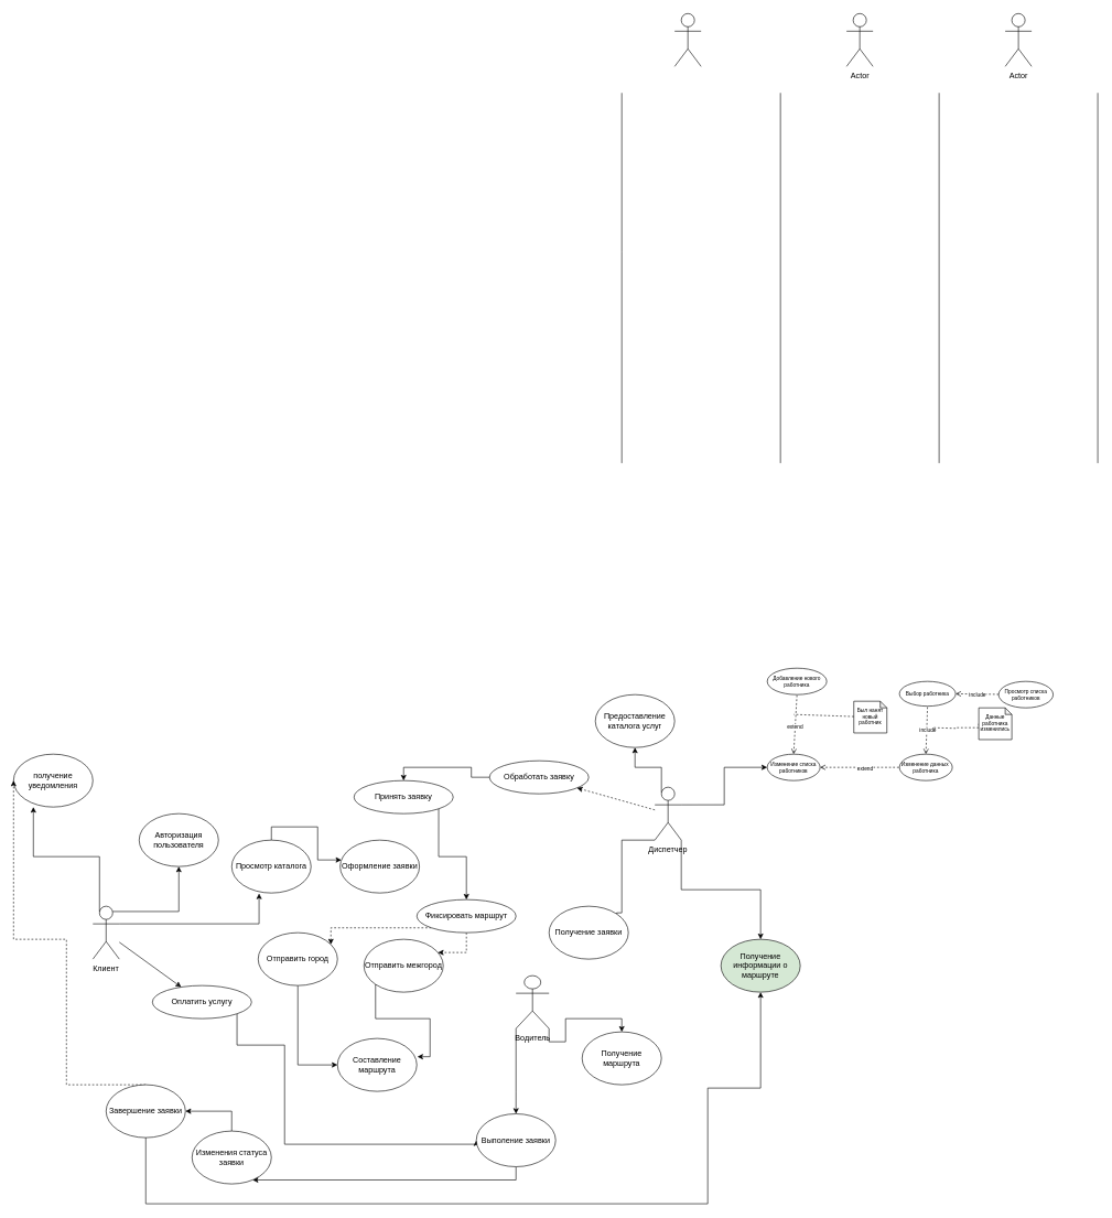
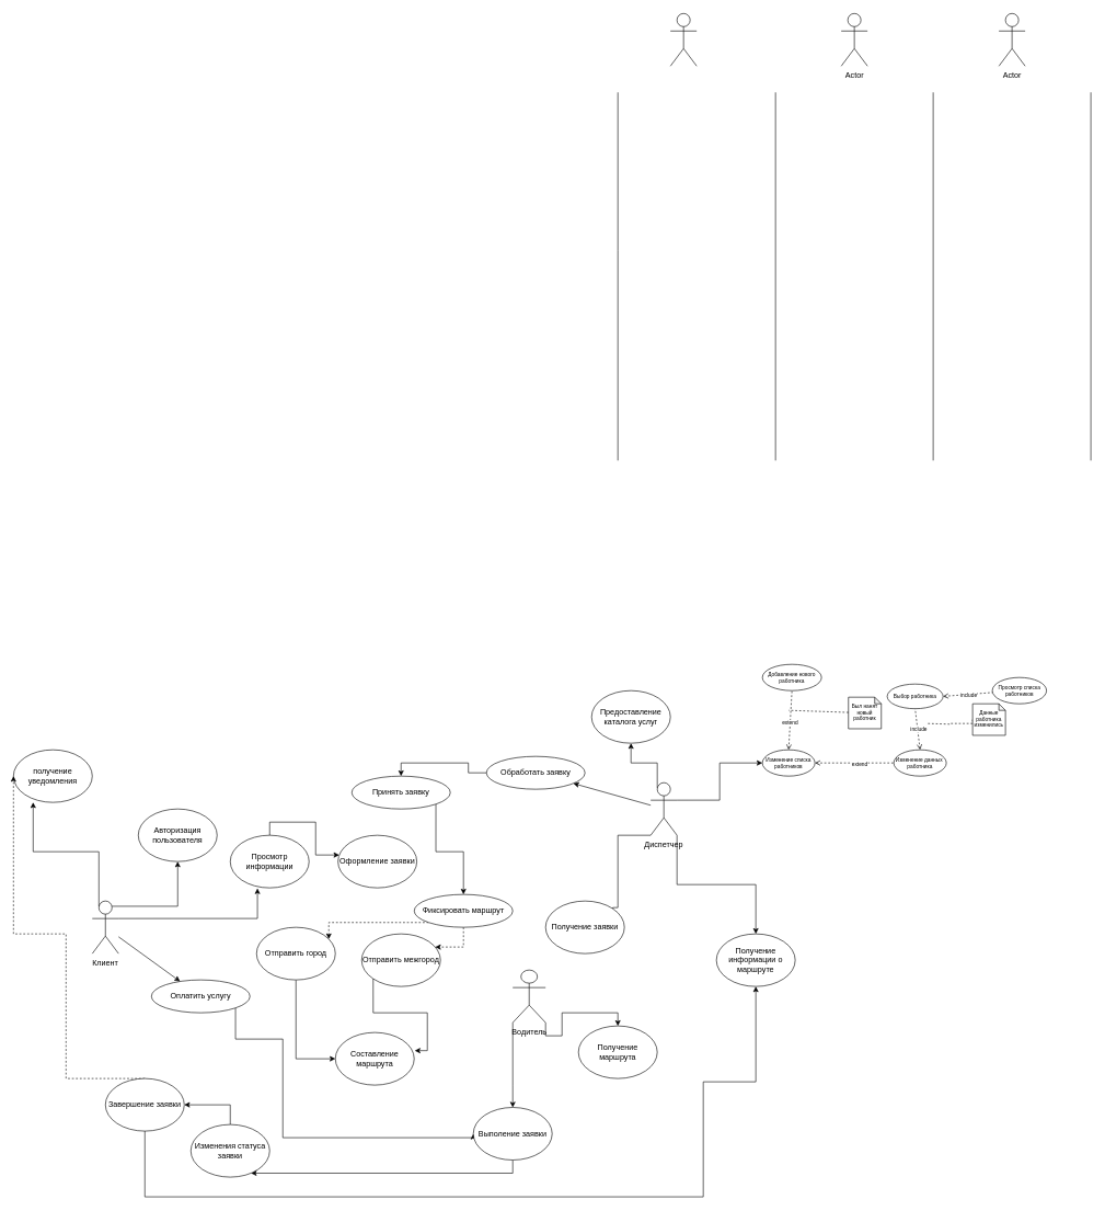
- <mxCell id="60" value="Выбор работника" style="ellipse;whiteSpace=wrap;html=1;fontSize=8;" vertex="1" parent="1"><mxGeometry x="1360" y="1030" width="85" height="37.5" as="geometry" /></mxCell>
+ <mxCell id="60" value="Выбор работника" style="ellipse;whiteSpace=wrap;html=1;fontSize=8;" vertex="1" parent="1"><mxGeometry x="1350" y="1040" width="85" height="37.5" as="geometry" /></mxCell>
- <mxCell id="17" parent="1" source="8" target="12" edge="1" style="dashed=1;"><mxGeometry relative="1" as="geometry" /></mxCell>
+ <mxCell id="17" parent="1" source="8" target="12" edge="1"><mxGeometry relative="1" as="geometry" /></mxCell>
- <mxCell id="40" value="Просмотр каталога" style="ellipse;whiteSpace=wrap;html=1;" parent="1" vertex="1"><mxGeometry x="350" y="1270" width="120" height="80" as="geometry" /></mxCell>
+ <mxCell id="40" value="Просмотр информации" style="ellipse;whiteSpace=wrap;html=1;" parent="1" vertex="1"><mxGeometry x="350" y="1270" width="120" height="80" as="geometry" /></mxCell>
- <mxCell id="36" value="Получение информации о маршруте" style="ellipse;whiteSpace=wrap;html=1;fillColor=#d5e8d4;" parent="1" vertex="1"><mxGeometry x="1090" y="1420" width="120" height="80" as="geometry" /></mxCell>
+ <mxCell id="36" value="Получение информации о маршруте" style="ellipse;whiteSpace=wrap;html=1;" parent="1" vertex="1"><mxGeometry x="1090" y="1420" width="120" height="80" as="geometry" /></mxCell>
